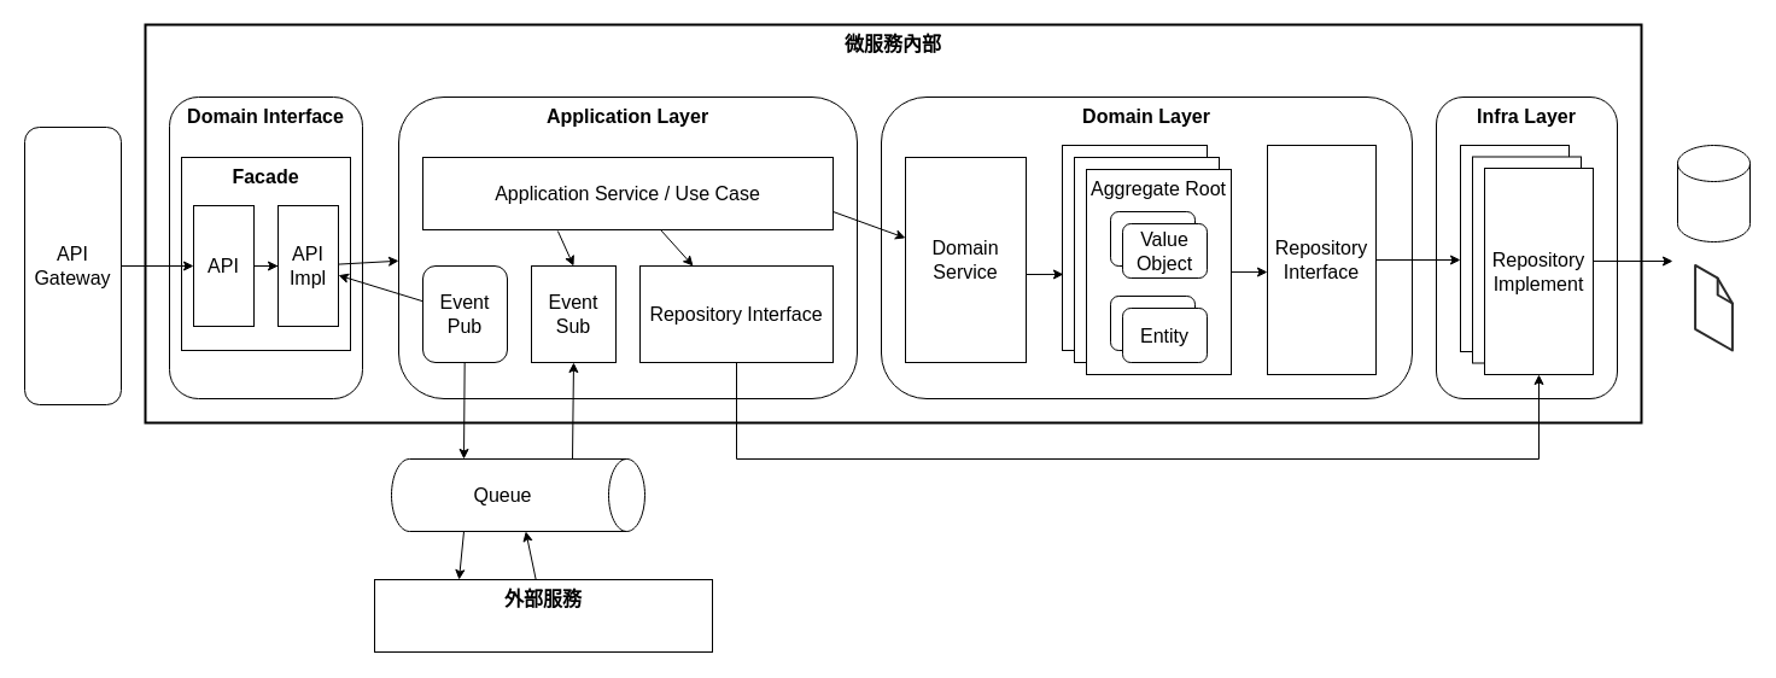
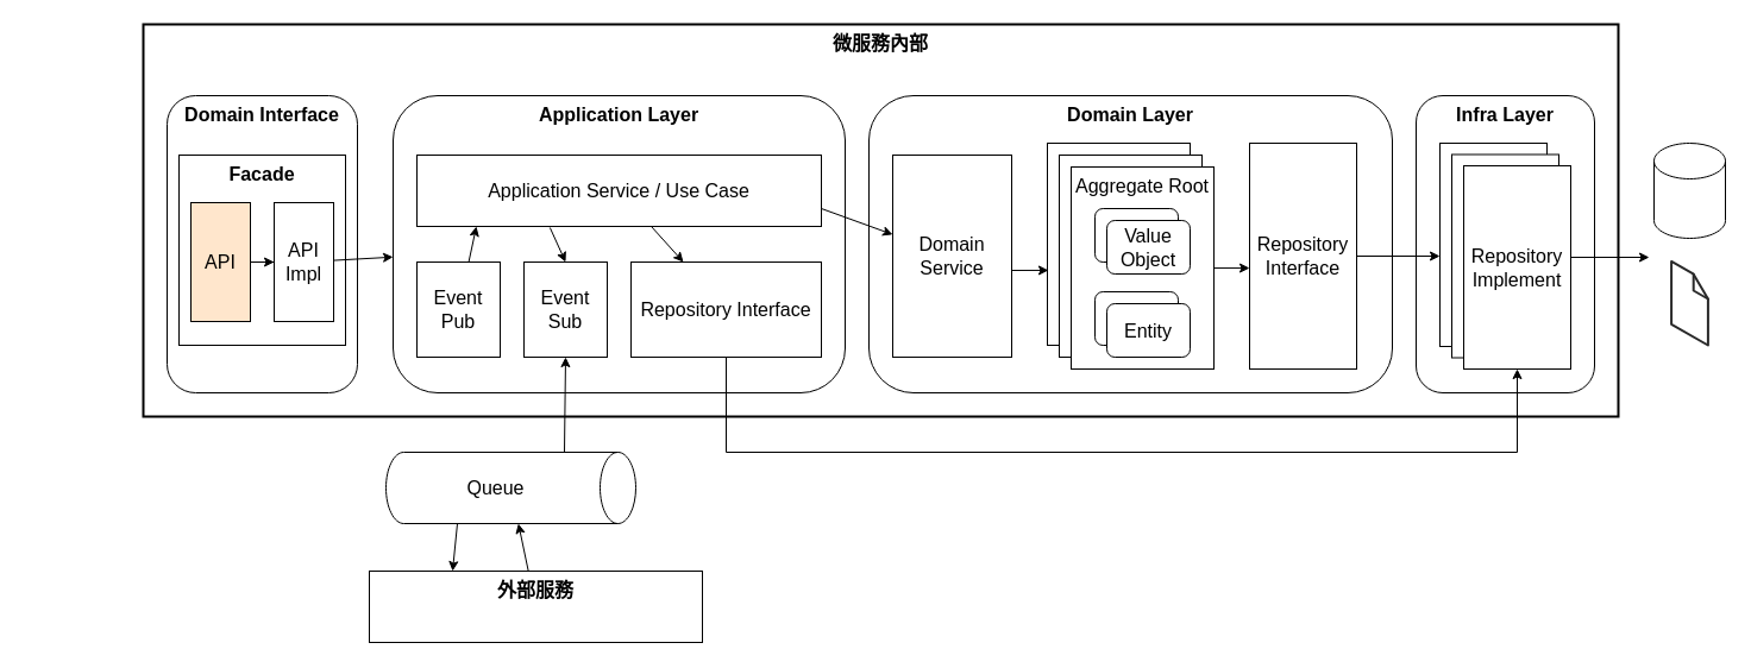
- <mxCell id="3" value="API Gateway" style="rounded=1;whiteSpace=wrap;html=1;fontSize=16;" parent="1" vertex="1"><mxGeometry x="20" y="105" width="80" height="230" as="geometry" /></mxCell>
- <mxCell id="36" style="edgeStyle=orthogonalEdgeStyle;rounded=0;orthogonalLoop=1;jettySize=auto;html=1;entryX=0;entryY=0.5;entryDx=0;entryDy=0;fontSize=16;fontColor=#000000;" parent="1" source="3" target="7" edge="1"><mxGeometry relative="1" as="geometry" /></mxCell>
- <mxCell id="7" value="API" style="rounded=0;whiteSpace=wrap;html=1;verticalAlign=middle;fontSize=16;" parent="1" vertex="1"><mxGeometry x="160" y="170" width="50" height="100" as="geometry" /></mxCell>
+ <mxCell id="7" value="API" style="rounded=0;whiteSpace=wrap;html=1;verticalAlign=middle;fontSize=16;fillColor=#ffe6cc;" parent="1" vertex="1"><mxGeometry x="160" y="170" width="50" height="100" as="geometry" /></mxCell>
- <mxCell id="14" style="rounded=0;orthogonalLoop=1;jettySize=auto;html=1;fontSize=16;fontColor=#000000;" parent="1" source="16" target="8" edge="1"><mxGeometry relative="1" as="geometry" /></mxCell>
+ <mxCell id="14" style="rounded=0;orthogonalLoop=1;jettySize=auto;html=1;entryX=0.147;entryY=1;entryDx=0;entryDy=0;entryPerimeter=0;fontSize=16;fontColor=#000000;" parent="1" source="16" target="12" edge="1"><mxGeometry relative="1" as="geometry" /></mxCell>
- <mxCell id="16" value="Event Pub" style="whiteSpace=wrap;html=1;fontSize=16;fontColor=#000000;verticalAlign=middle;rounded=1;" parent="1" vertex="1"><mxGeometry x="350" y="220" width="70" height="80" as="geometry" /></mxCell>
+ <mxCell id="16" value="Event Pub" style="rounded=0;whiteSpace=wrap;html=1;fontSize=16;fontColor=#000000;verticalAlign=middle;" parent="1" vertex="1"><mxGeometry x="350" y="220" width="70" height="80" as="geometry" /></mxCell>
- <mxCell id="15" style="edgeStyle=none;rounded=0;orthogonalLoop=1;jettySize=auto;html=1;fontSize=16;fontColor=#000000;entryX=0;entryY=0;entryDx=0;entryDy=150;entryPerimeter=0;" parent="1" source="16" target="20" edge="1"><mxGeometry relative="1" as="geometry"><mxPoint x="379" y="369" as="targetPoint" /></mxGeometry></mxCell>
